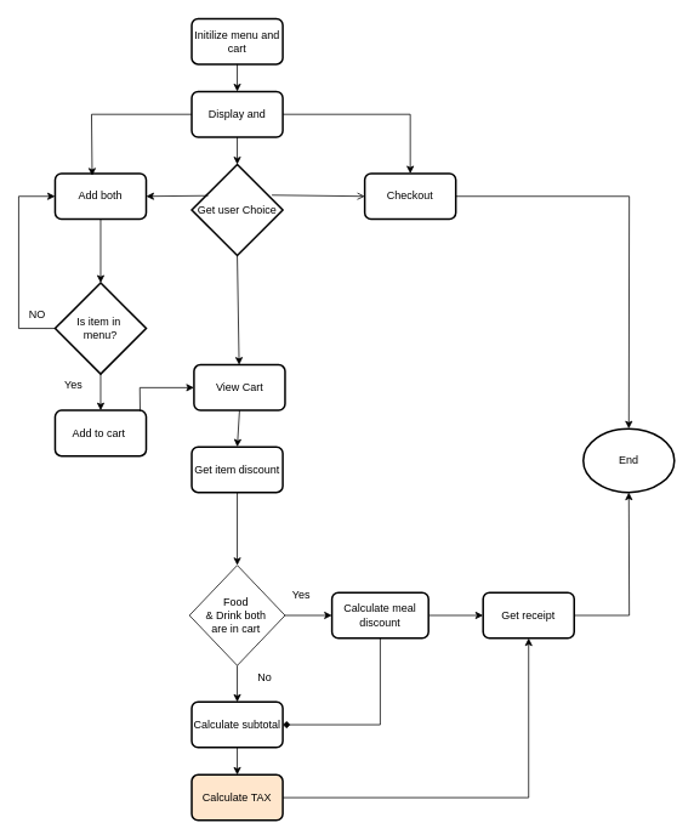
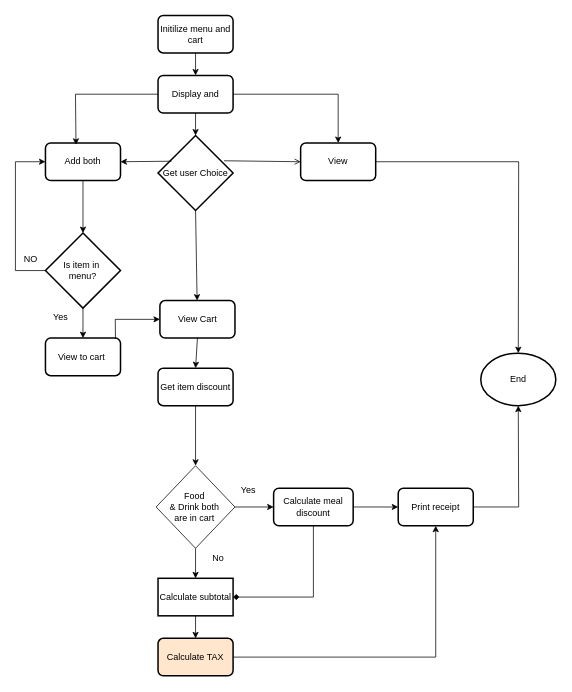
- <mxCell id="7" value="Checkout" style="rounded=1;whiteSpace=wrap;html=1;absoluteArcSize=1;arcSize=14;strokeWidth=2;" vertex="1" parent="1"><mxGeometry x="400" y="190" width="100" height="50" as="geometry" /></mxCell>
+ <mxCell id="7" value="View" style="rounded=1;whiteSpace=wrap;html=1;absoluteArcSize=1;arcSize=14;strokeWidth=2;" vertex="1" parent="1"><mxGeometry x="400" y="190" width="100" height="50" as="geometry" /></mxCell>
- <mxCell id="11" value="Add to cart&amp;nbsp;" style="rounded=1;whiteSpace=wrap;html=1;absoluteArcSize=1;arcSize=14;strokeWidth=2;" vertex="1" parent="1"><mxGeometry x="60" y="450" width="100" height="50" as="geometry" /></mxCell>
+ <mxCell id="11" value="View to cart&amp;nbsp;" style="rounded=1;whiteSpace=wrap;html=1;absoluteArcSize=1;arcSize=14;strokeWidth=2;" vertex="1" parent="1"><mxGeometry x="60" y="450" width="100" height="50" as="geometry" /></mxCell>
- <mxCell id="17" value="Get receipt" style="rounded=1;whiteSpace=wrap;html=1;absoluteArcSize=1;arcSize=14;strokeWidth=2;" vertex="1" parent="1"><mxGeometry x="530" y="650" width="100" height="50" as="geometry" /></mxCell>
+ <mxCell id="17" value="Print receipt" style="rounded=1;whiteSpace=wrap;html=1;absoluteArcSize=1;arcSize=14;strokeWidth=2;" vertex="1" parent="1"><mxGeometry x="530" y="650" width="100" height="50" as="geometry" /></mxCell>
- <mxCell id="19" value="Calculate subtotal" style="rounded=1;whiteSpace=wrap;html=1;absoluteArcSize=1;arcSize=14;strokeWidth=2;" vertex="1" parent="1"><mxGeometry x="210" y="770" width="100" height="50" as="geometry" /></mxCell>
+ <mxCell id="19" value="Calculate subtotal" style="whiteSpace=wrap;html=1;absoluteArcSize=1;arcSize=14;strokeWidth=2;rounded=0;" vertex="1" parent="1"><mxGeometry x="210" y="770" width="100" height="50" as="geometry" /></mxCell>
